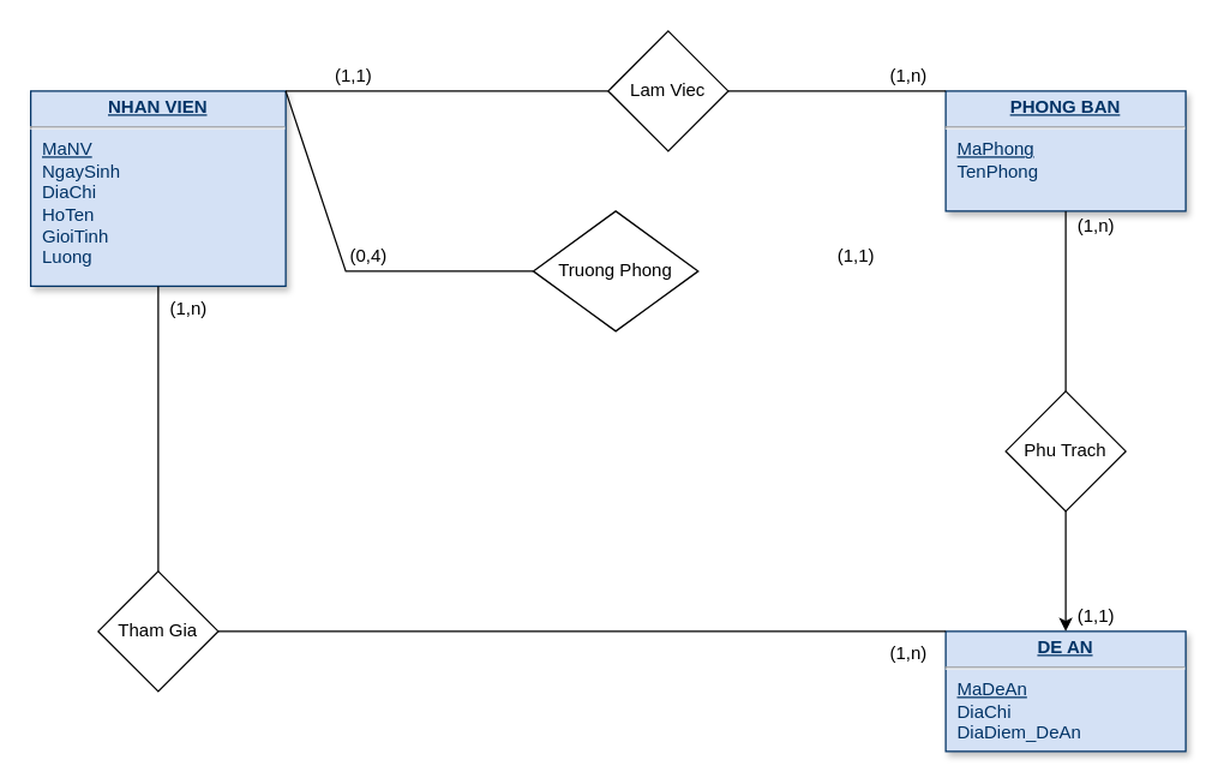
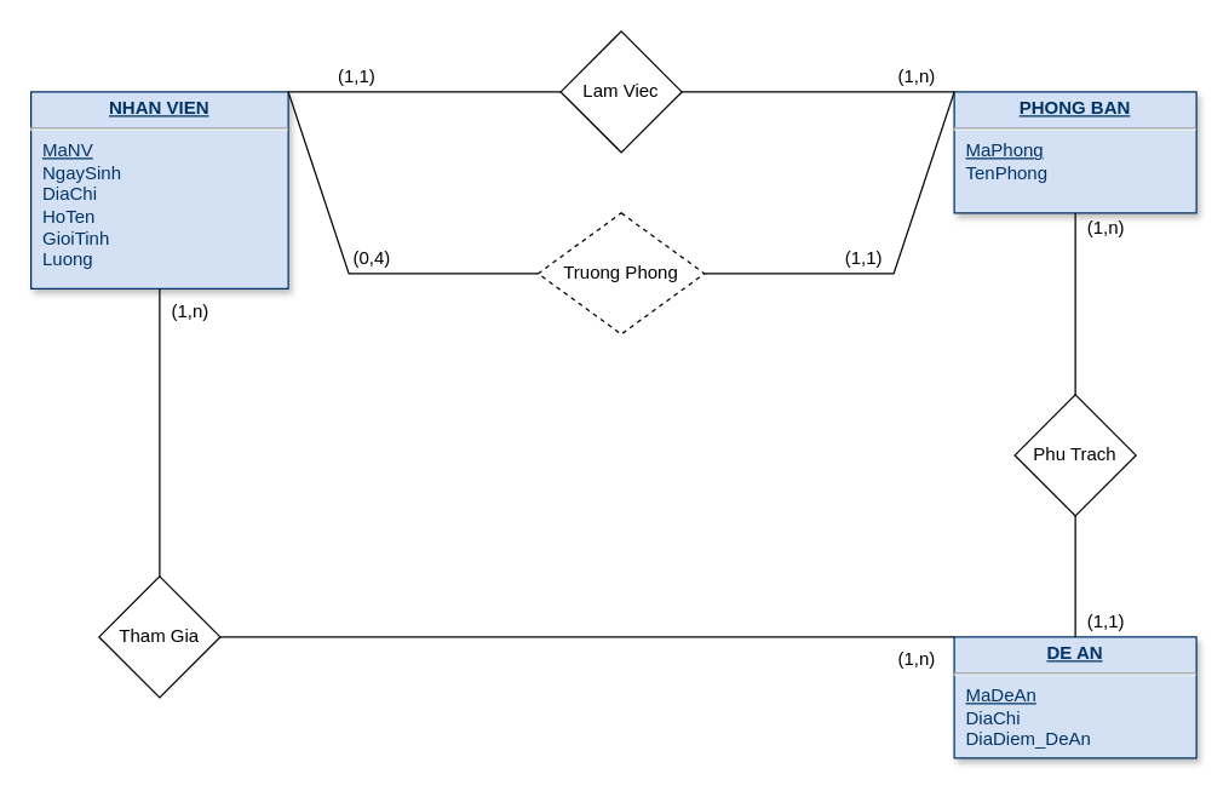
- <mxCell id="5" value="Lam Viec" style="rhombus;whiteSpace=wrap;html=1;" vertex="1" parent="1"><mxGeometry x="405" y="20" width="80" height="80" as="geometry" /></mxCell>
+ <mxCell id="5" value="Lam Viec" style="rhombus;whiteSpace=wrap;html=1;" vertex="1" parent="1"><mxGeometry x="370" y="20" width="80" height="80" as="geometry" /></mxCell>
- <mxCell id="8" value="Truong Phong" style="rhombus;whiteSpace=wrap;html=1;" vertex="1" parent="1"><mxGeometry x="355" y="140" width="110" height="80" as="geometry" /></mxCell>
+ <mxCell id="8" value="Truong Phong" style="rhombus;whiteSpace=wrap;html=1;dashed=1;" vertex="1" parent="1"><mxGeometry x="355" y="140" width="110" height="80" as="geometry" /></mxCell>
+ <mxCell id="15" value="" style="endArrow=none;html=1;rounded=0;entryX=0;entryY=0;entryDx=0;entryDy=0;exitX=1;exitY=0.5;exitDx=0;exitDy=0;" edge="1" parent="1" source="8" target="3"><mxGeometry width="50" height="50" relative="1" as="geometry"><mxPoint x="310" y="430" as="sourcePoint" /><mxPoint x="360" y="380" as="targetPoint" /><Array as="points"><mxPoint x="590" y="180" /></Array></mxGeometry></mxCell>
- <mxCell id="20" value="" style="endArrow=classic;html=1;rounded=0;entryX=0.5;entryY=0;entryDx=0;entryDy=0;exitX=0.5;exitY=1;exitDx=0;exitDy=0;" edge="1" parent="1" source="6" target="4"><mxGeometry width="50" height="50" relative="1" as="geometry"><mxPoint x="310" y="430" as="sourcePoint" /><mxPoint x="360" y="380" as="targetPoint" /></mxGeometry></mxCell>
+ <mxCell id="20" value="" style="endArrow=none;html=1;rounded=0;entryX=0.5;entryY=0;entryDx=0;entryDy=0;exitX=0.5;exitY=1;exitDx=0;exitDy=0;" edge="1" parent="1" source="6" target="4"><mxGeometry width="50" height="50" relative="1" as="geometry"><mxPoint x="310" y="430" as="sourcePoint" /><mxPoint x="360" y="380" as="targetPoint" /></mxGeometry></mxCell>
